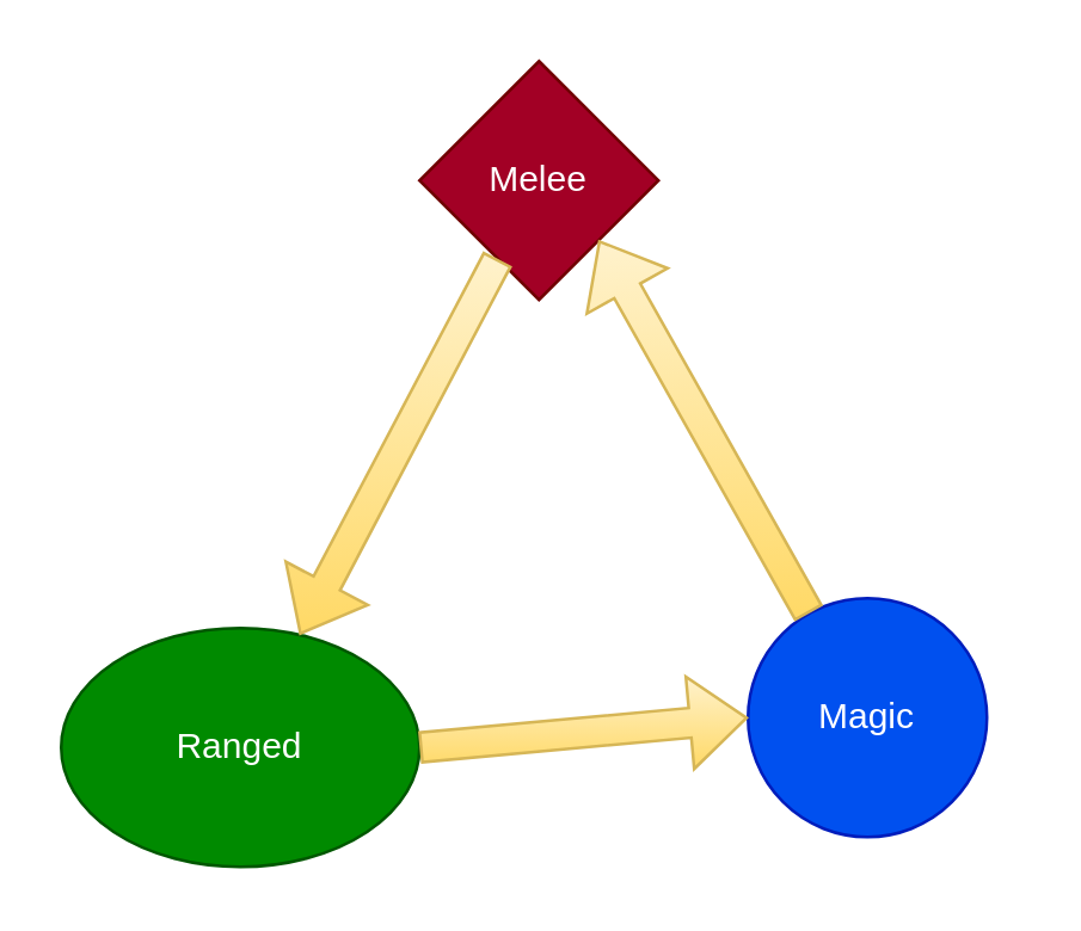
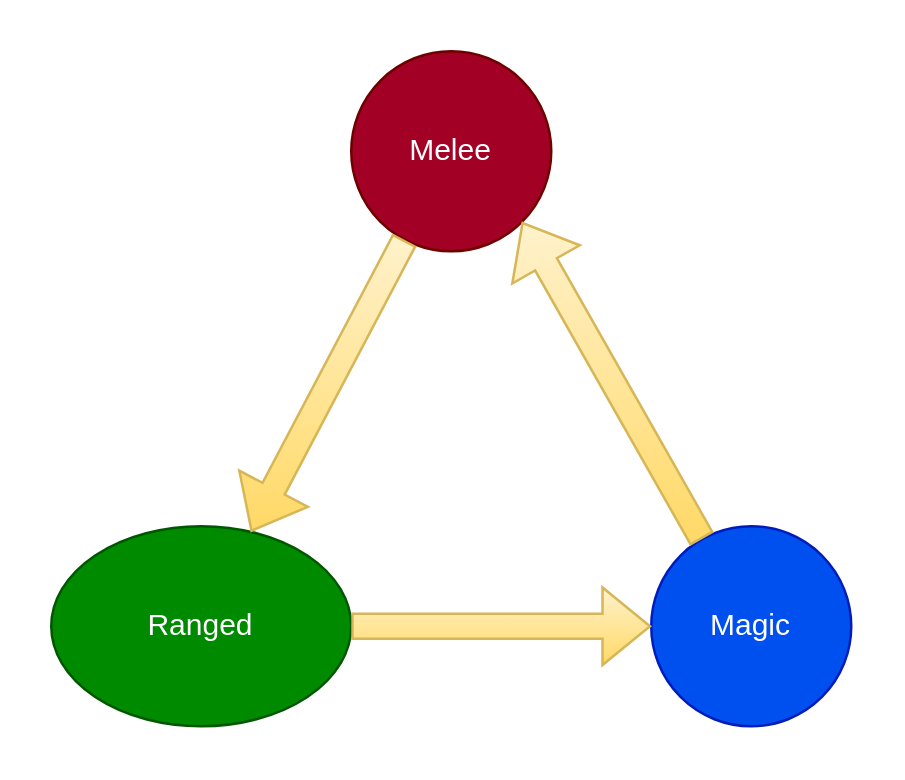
- <mxCell id="2" value="Melee" style="rhombus;whiteSpace=wrap;html=1;aspect=fixed;fillColor=#a20025;fontColor=#ffffff;strokeColor=#6F0000;" parent="1" vertex="1"><mxGeometry x="140" y="20" width="80" height="80" as="geometry" /></mxCell>
+ <mxCell id="2" value="Melee" style="ellipse;whiteSpace=wrap;html=1;aspect=fixed;fillColor=#a20025;fontColor=#ffffff;strokeColor=#6F0000;" parent="1" vertex="1"><mxGeometry x="140" y="20" width="80" height="80" as="geometry" /></mxCell>
- <mxCell id="4" value="Magic" style="ellipse;whiteSpace=wrap;html=1;aspect=fixed;fillColor=#0050ef;fontColor=#ffffff;strokeColor=#001DBC;" parent="1" vertex="1"><mxGeometry x="250" y="200" width="80" height="80" as="geometry" /></mxCell>
+ <mxCell id="4" value="Magic" style="ellipse;whiteSpace=wrap;html=1;aspect=fixed;fillColor=#0050ef;fontColor=#ffffff;strokeColor=#001DBC;" parent="1" vertex="1"><mxGeometry x="260" y="210" width="80" height="80" as="geometry" /></mxCell>
